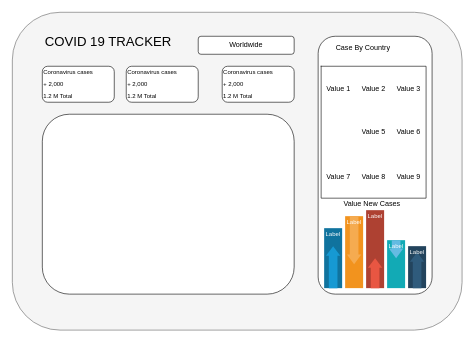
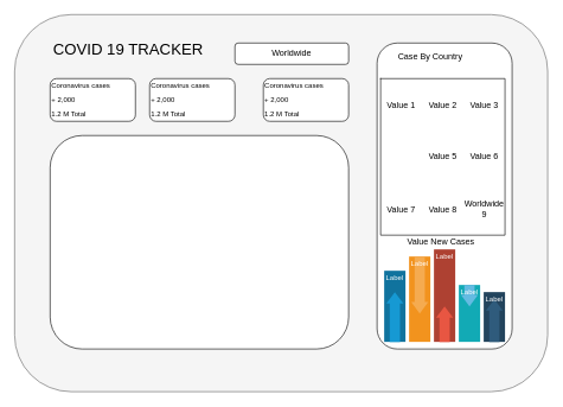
- <mxCell id="50" value="Value 9" style="shape=partialRectangle;html=1;whiteSpace=wrap;connectable=0;fillColor=none;top=0;left=0;bottom=0;right=0;overflow=hidden;" vertex="1" parent="47"><mxGeometry x="117" width="58" height="73" as="geometry" /></mxCell>
+ <mxCell id="50" value="Worldwide 9" style="shape=partialRectangle;html=1;whiteSpace=wrap;connectable=0;fillColor=none;top=0;left=0;bottom=0;right=0;overflow=hidden;" vertex="1" parent="47"><mxGeometry x="117" width="58" height="73" as="geometry" /></mxCell>
